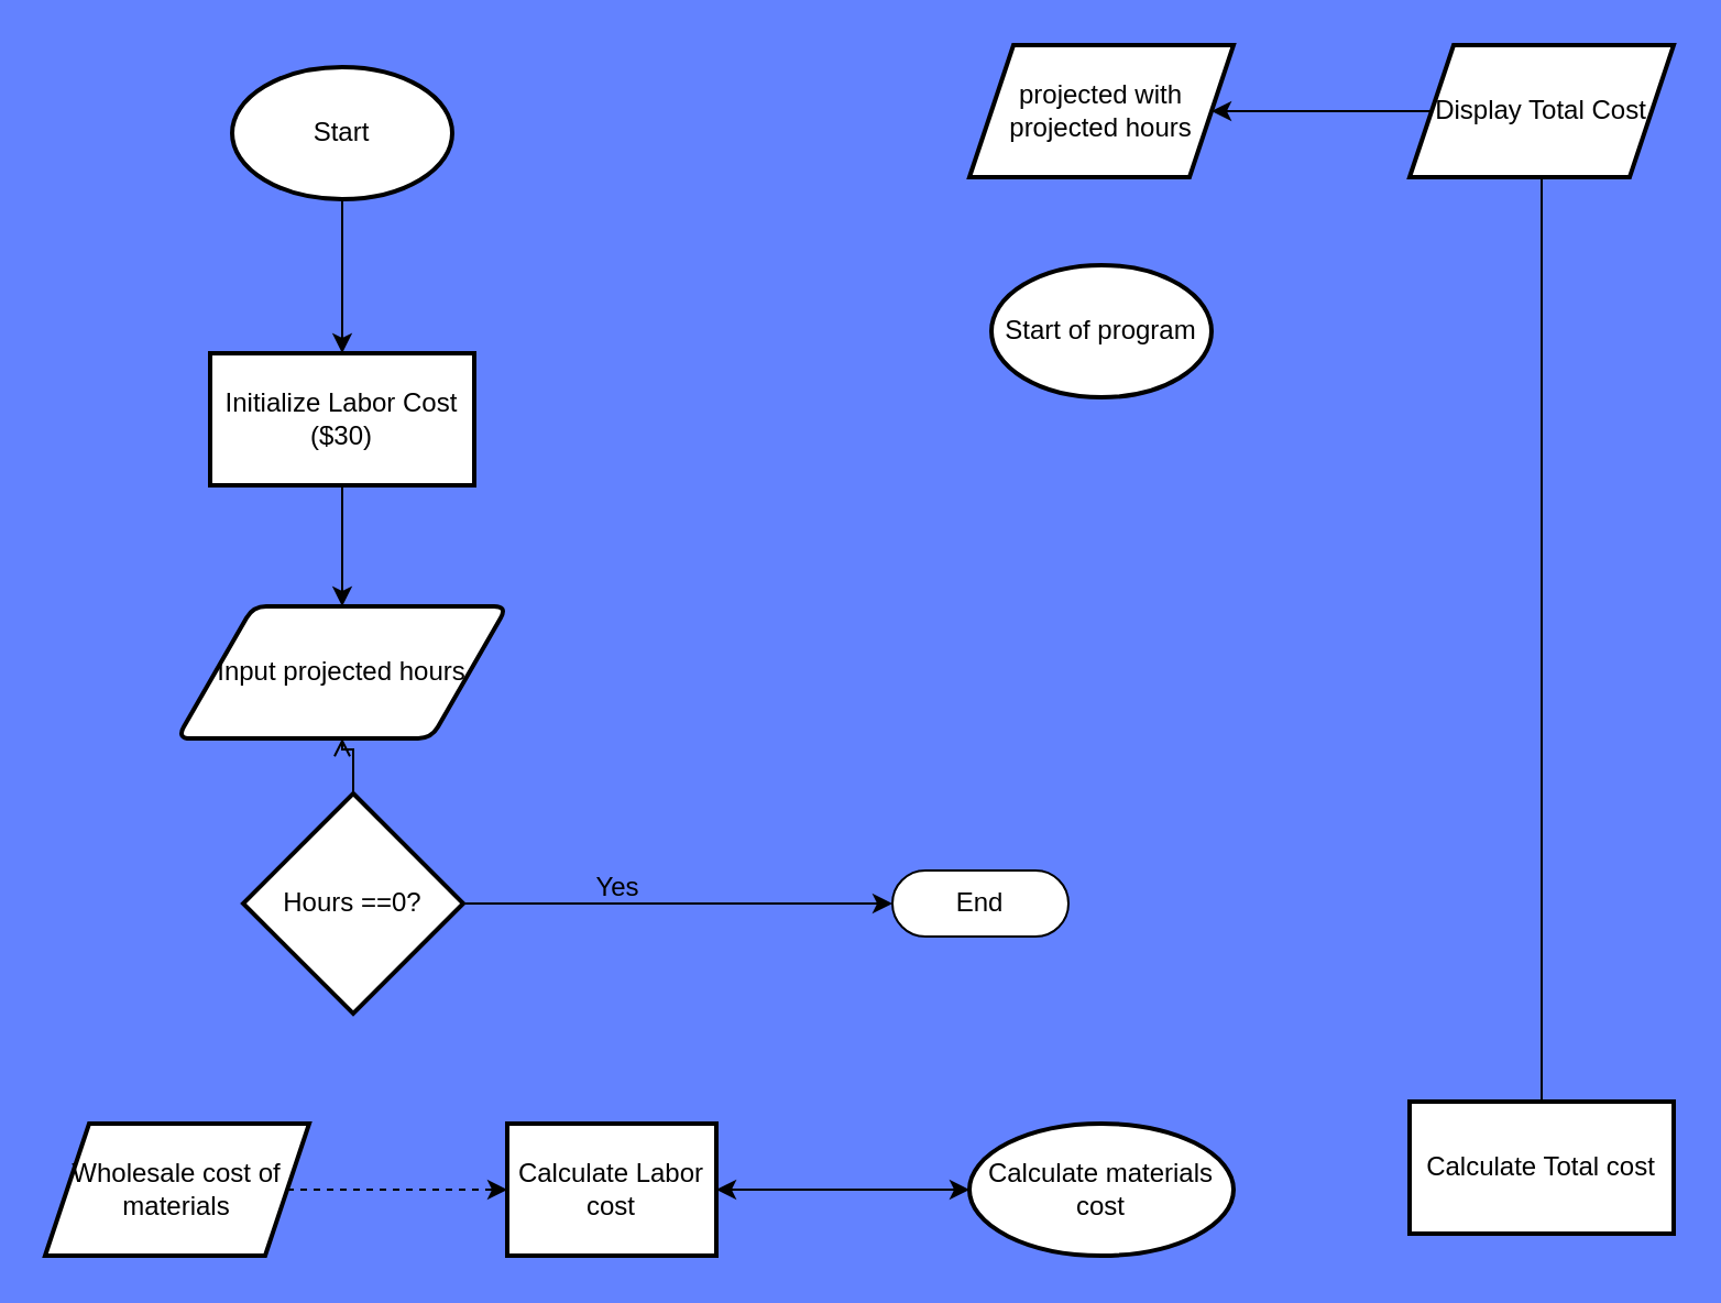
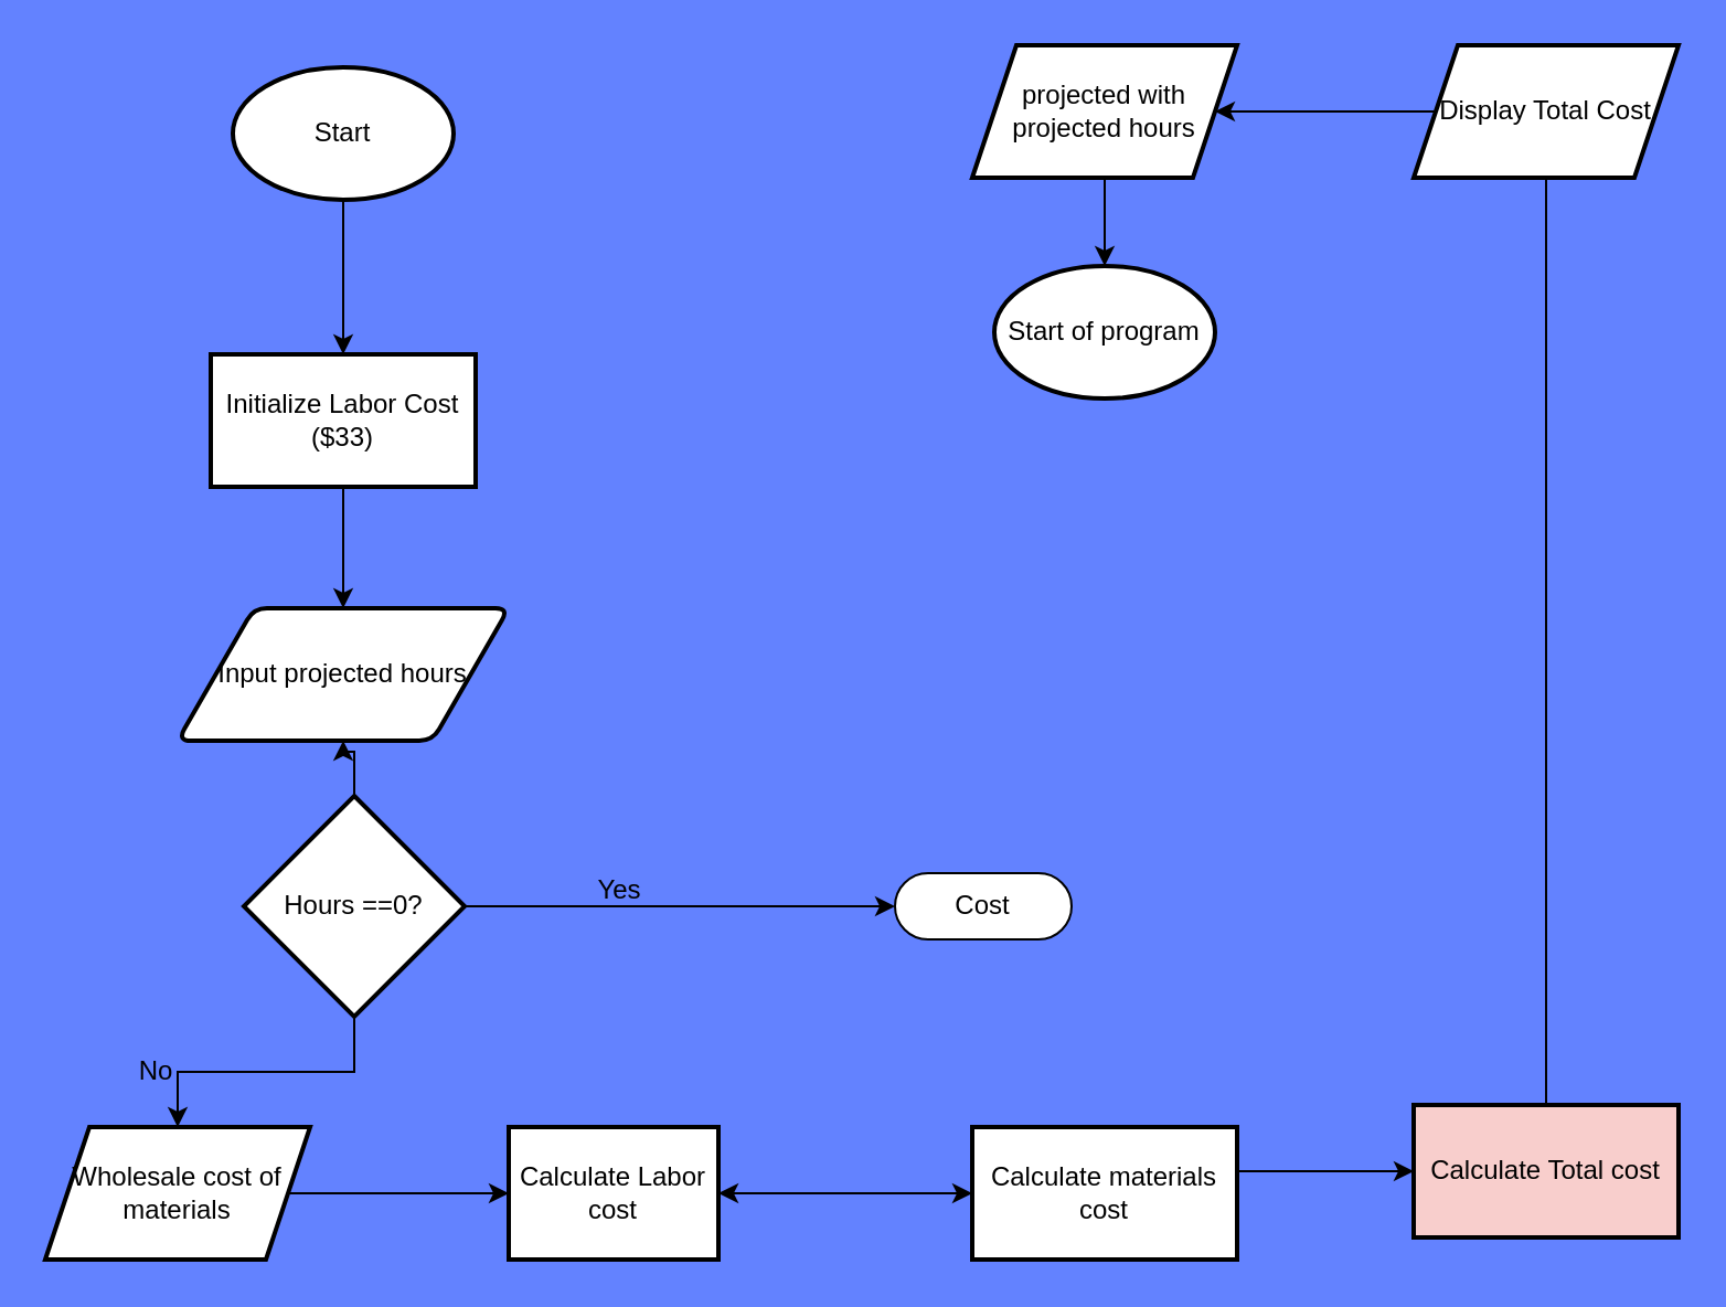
+ <mxCell id="23" value="" style="edgeStyle=orthogonalEdgeStyle;rounded=0;orthogonalLoop=1;jettySize=auto;html=1;" edge="1" parent="1" source="24" target="25"><mxGeometry relative="1" as="geometry" /></mxCell>
- <mxCell id="9" value="Initialize Labor Cost ($30)" style="whiteSpace=wrap;html=1;strokeWidth=2;" vertex="1" parent="1"><mxGeometry x="95" y="160" width="120" height="60" as="geometry" /></mxCell>
+ <mxCell id="9" value="Initialize Labor Cost ($33)" style="whiteSpace=wrap;html=1;strokeWidth=2;" vertex="1" parent="1"><mxGeometry x="95" y="160" width="120" height="60" as="geometry" /></mxCell>
- <mxCell id="6" value="" style="edgeStyle=orthogonalEdgeStyle;rounded=0;orthogonalLoop=1;jettySize=auto;html=1;endArrow=open;" edge="1" parent="1" source="7" target="4"><mxGeometry relative="1" as="geometry" /></mxCell>
+ <mxCell id="6" value="" style="edgeStyle=orthogonalEdgeStyle;rounded=0;orthogonalLoop=1;jettySize=auto;html=1;" edge="1" parent="1" source="7" target="4"><mxGeometry relative="1" as="geometry" /></mxCell>
- <mxCell id="13" value="End" style="html=1;dashed=0;whiteSpace=wrap;shape=mxgraph.dfd.start" vertex="1" parent="1"><mxGeometry x="405" y="395" width="80" height="30" as="geometry" /></mxCell>
+ <mxCell id="13" value="Cost" style="html=1;dashed=0;whiteSpace=wrap;shape=mxgraph.dfd.start" vertex="1" parent="1"><mxGeometry x="405" y="395" width="80" height="30" as="geometry" /></mxCell>
+ <mxCell id="12" value="No" style="text;html=1;align=center;verticalAlign=middle;resizable=0;points=[];autosize=1;strokeColor=none;fillColor=none;" vertex="1" parent="1"><mxGeometry x="50" y="470" width="40" height="30" as="geometry" /></mxCell>
+ <mxCell id="5" value="" style="edgeStyle=orthogonalEdgeStyle;rounded=0;orthogonalLoop=1;jettySize=auto;html=1;" edge="1" parent="1" source="7" target="11"><mxGeometry relative="1" as="geometry" /></mxCell>
+ <mxCell id="15" value="" style="edgeStyle=orthogonalEdgeStyle;rounded=0;orthogonalLoop=1;jettySize=auto;html=1;" edge="1" parent="1" source="22" target="18"><mxGeometry relative="1" as="geometry" /></mxCell>
- <mxCell id="18" value="Calculate Total cost" style="whiteSpace=wrap;html=1;strokeWidth=2;" vertex="1" parent="1"><mxGeometry x="640" y="500" width="120" height="60" as="geometry" /></mxCell>
+ <mxCell id="18" value="Calculate Total cost" style="whiteSpace=wrap;html=1;strokeWidth=2;fillColor=#f8cecc;" vertex="1" parent="1"><mxGeometry x="640" y="500" width="120" height="60" as="geometry" /></mxCell>
- <mxCell id="10" value="" style="edgeStyle=orthogonalEdgeStyle;rounded=0;orthogonalLoop=1;jettySize=auto;html=1;dashed=1;" edge="1" parent="1" source="11" target="22"><mxGeometry relative="1" as="geometry" /></mxCell>
+ <mxCell id="10" value="" style="edgeStyle=orthogonalEdgeStyle;rounded=0;orthogonalLoop=1;jettySize=auto;html=1;" edge="1" parent="1" source="11" target="22"><mxGeometry relative="1" as="geometry" /></mxCell>
- <mxCell id="16" value="Calculate materials&lt;div&gt;cost&lt;/div&gt;" style="ellipse;whiteSpace=wrap;html=1;strokeWidth=2;" vertex="1" parent="1"><mxGeometry x="440" y="510" width="120" height="60" as="geometry" /></mxCell>
+ <mxCell id="16" value="Calculate materials&lt;div&gt;cost&lt;/div&gt;" style="whiteSpace=wrap;html=1;strokeWidth=2;" vertex="1" parent="1"><mxGeometry x="440" y="510" width="120" height="60" as="geometry" /></mxCell>
